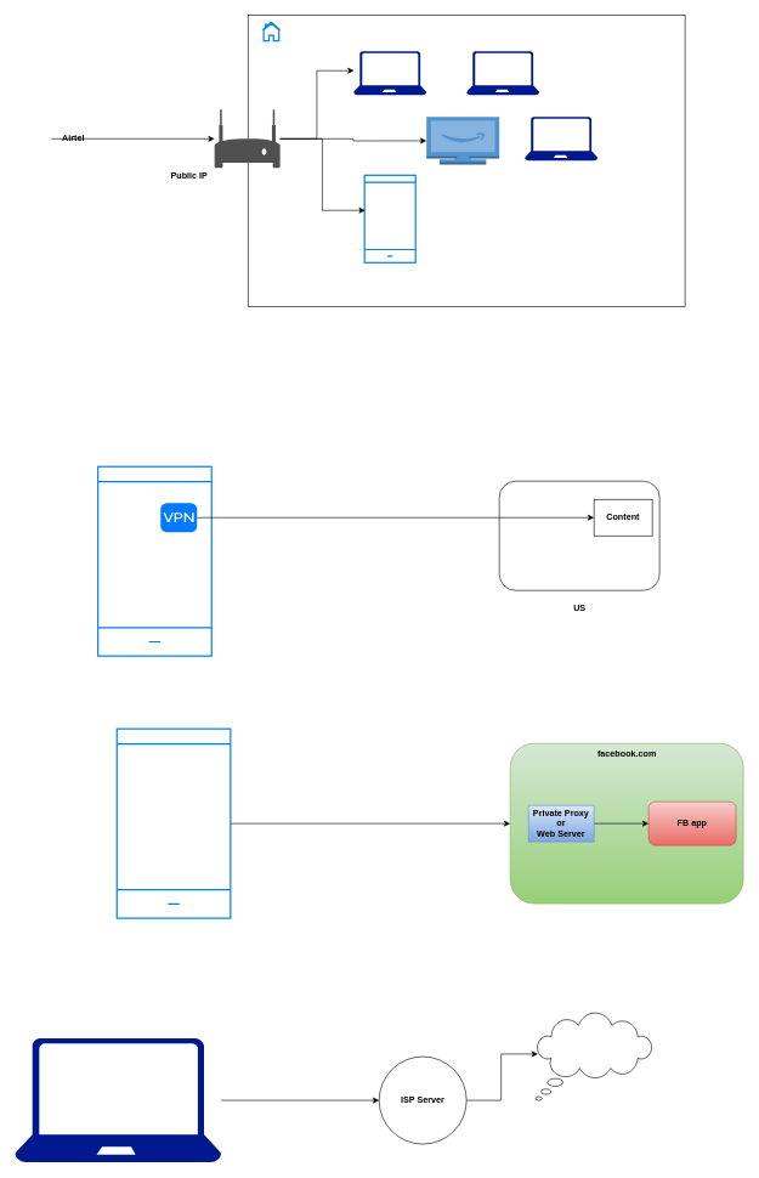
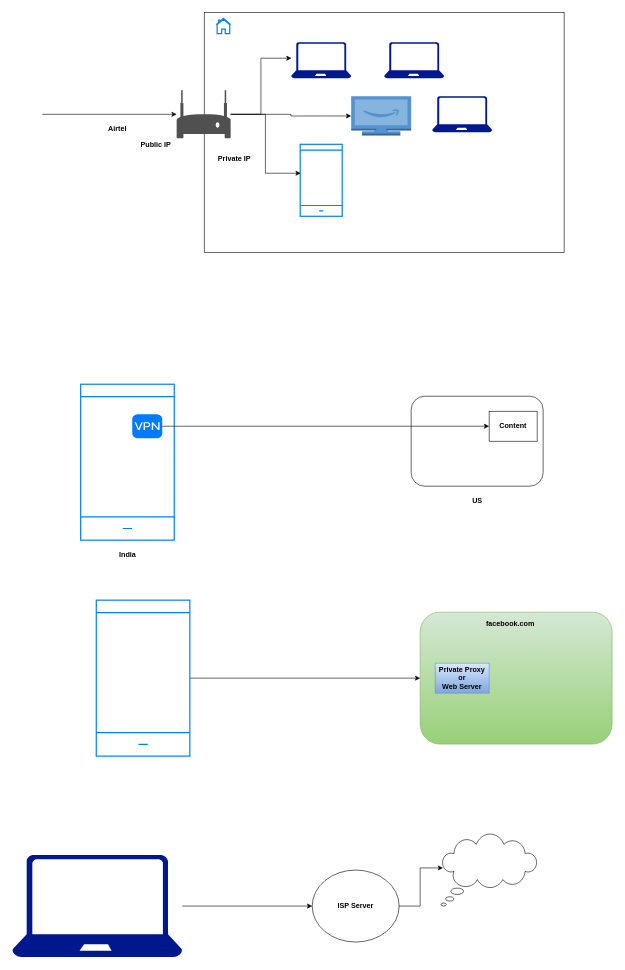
- <mxCell id="6" value="&lt;b&gt;Airtel&lt;/b&gt;" style="text;html=1;align=center;verticalAlign=middle;resizable=0;points=[];autosize=1;strokeColor=none;fillColor=none;" vertex="1" parent="1"><mxGeometry x="75" y="175" width="50" height="30" as="geometry" /></mxCell>
+ <mxCell id="6" value="&lt;b&gt;Airtel&lt;/b&gt;" style="text;html=1;align=center;verticalAlign=middle;resizable=0;points=[];autosize=1;strokeColor=none;fillColor=none;" vertex="1" parent="1"><mxGeometry x="170" y="200" width="50" height="30" as="geometry" /></mxCell>
+ <mxCell id="16" value="&lt;b&gt;Private IP&lt;/b&gt;" style="text;html=1;align=center;verticalAlign=middle;resizable=0;points=[];autosize=1;strokeColor=none;fillColor=none;" vertex="1" parent="1"><mxGeometry x="350" y="250" width="80" height="30" as="geometry" /></mxCell>
+ <mxCell id="20" value="&lt;b&gt;India&lt;/b&gt;" style="text;html=1;align=center;verticalAlign=middle;resizable=0;points=[];autosize=1;strokeColor=none;fillColor=none;" vertex="1" parent="1"><mxGeometry x="187" y="910" width="50" height="30" as="geometry" /></mxCell>
- <mxCell id="27" value="&lt;b&gt;facebook.com&lt;/b&gt;" style="text;html=1;align=center;verticalAlign=middle;resizable=0;points=[];autosize=1;strokeColor=none;fillColor=none;" vertex="1" parent="1"><mxGeometry x="810" y="1020" width="100" height="30" as="geometry" /></mxCell>
+ <mxCell id="27" value="&lt;b&gt;facebook.com&lt;/b&gt;" style="text;html=1;align=center;verticalAlign=middle;resizable=0;points=[];autosize=1;strokeColor=none;fillColor=none;" vertex="1" parent="1"><mxGeometry x="800" y="1025" width="100" height="30" as="geometry" /></mxCell>
- <mxCell id="28" style="edgeStyle=orthogonalEdgeStyle;rounded=0;orthogonalLoop=1;jettySize=auto;html=1;" edge="1" parent="1" source="29" target="30"><mxGeometry relative="1" as="geometry" /></mxCell>
- <mxCell id="30" value="&lt;b&gt;FB app&lt;/b&gt;" style="rounded=1;whiteSpace=wrap;html=1;fillColor=#f8cecc;gradientColor=#ea6b66;strokeColor=#b85450;" vertex="1" parent="1"><mxGeometry x="890" y="1100" width="120" height="60" as="geometry" /></mxCell>
- <mxCell id="33" value="&lt;b&gt;ISP Server&lt;/b&gt;" style="ellipse;whiteSpace=wrap;html=1;aspect=fixed;" vertex="1" parent="1"><mxGeometry x="520" y="1450" width="120" height="120" as="geometry" /></mxCell>
+ <mxCell id="33" value="&lt;b&gt;ISP Server&lt;/b&gt;" style="ellipse;whiteSpace=wrap;html=1;aspect=fixed;" vertex="1" parent="1"><mxGeometry x="520" y="1450" width="145" height="120" as="geometry" /></mxCell>
